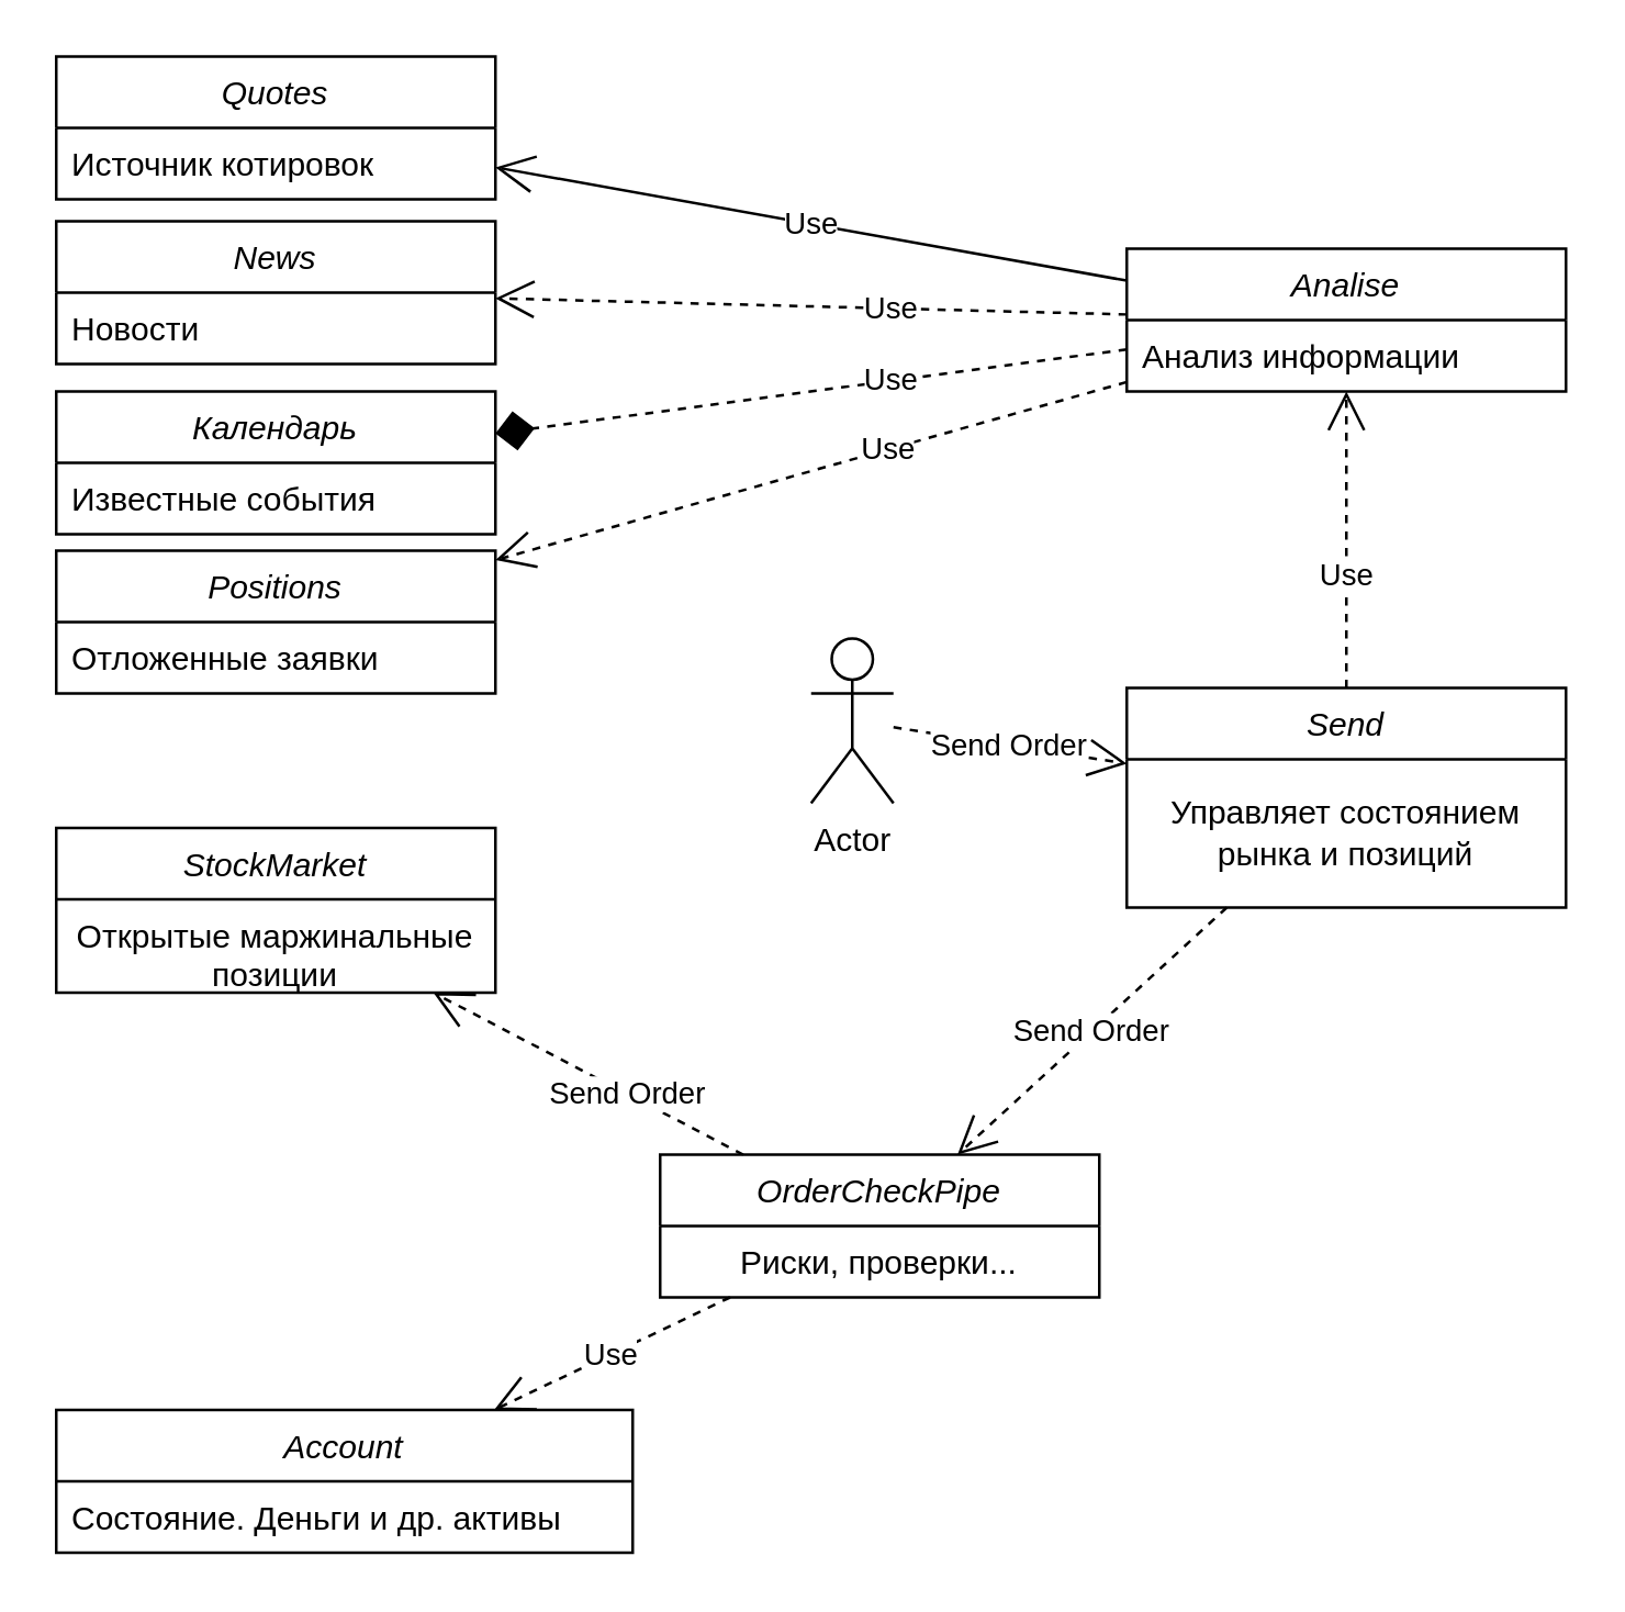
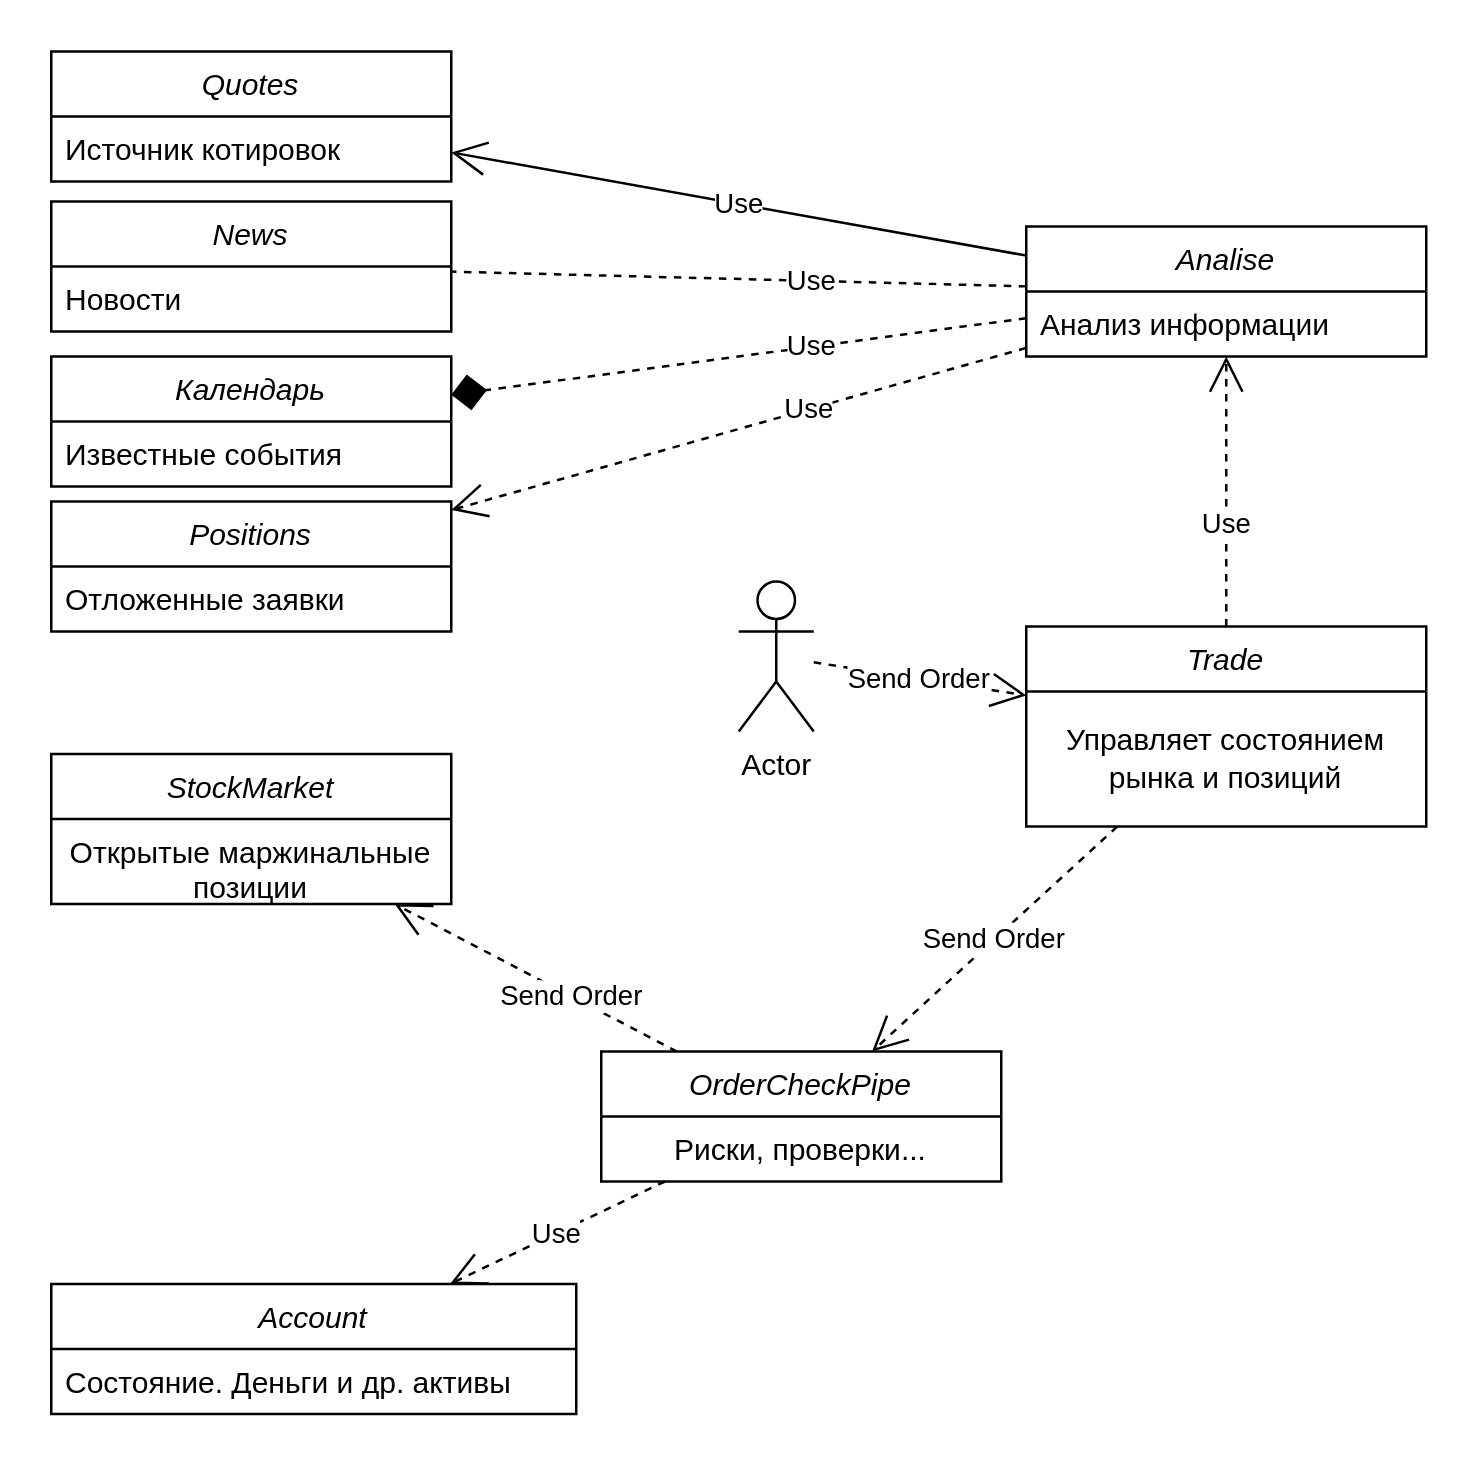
- <mxCell id="21" value="Use" style="endArrow=open;endSize=12;dashed=1;html=1;rounded=0;" edge="1" parent="1" source="18" target="14"><mxGeometry x="-0.25" width="160" relative="1" as="geometry"><mxPoint x="272" y="110" as="sourcePoint" /><mxPoint x="188" y="82" as="targetPoint" /><mxPoint as="offset" /></mxGeometry></mxCell>
+ <mxCell id="21" value="Use" style="endArrow=none;endSize=12;dashed=1;html=1;rounded=0;" edge="1" parent="1" source="18" target="14"><mxGeometry x="-0.25" width="160" relative="1" as="geometry"><mxPoint x="272" y="110" as="sourcePoint" /><mxPoint x="188" y="82" as="targetPoint" /><mxPoint as="offset" /></mxGeometry></mxCell>
- <mxCell id="12" value="Send" style="swimlane;fontStyle=2;align=center;verticalAlign=top;childLayout=stackLayout;horizontal=1;startSize=26;horizontalStack=0;resizeParent=1;resizeLast=0;collapsible=1;marginBottom=0;rounded=0;shadow=0;strokeWidth=1;" vertex="1" parent="1"><mxGeometry x="410" y="250" width="160" height="80" as="geometry"><mxRectangle x="220" y="120" width="160" height="26" as="alternateBounds" /></mxGeometry></mxCell>
+ <mxCell id="12" value="Trade" style="swimlane;fontStyle=2;align=center;verticalAlign=top;childLayout=stackLayout;horizontal=1;startSize=26;horizontalStack=0;resizeParent=1;resizeLast=0;collapsible=1;marginBottom=0;rounded=0;shadow=0;strokeWidth=1;" vertex="1" parent="1"><mxGeometry x="410" y="250" width="160" height="80" as="geometry"><mxRectangle x="220" y="120" width="160" height="26" as="alternateBounds" /></mxGeometry></mxCell>
